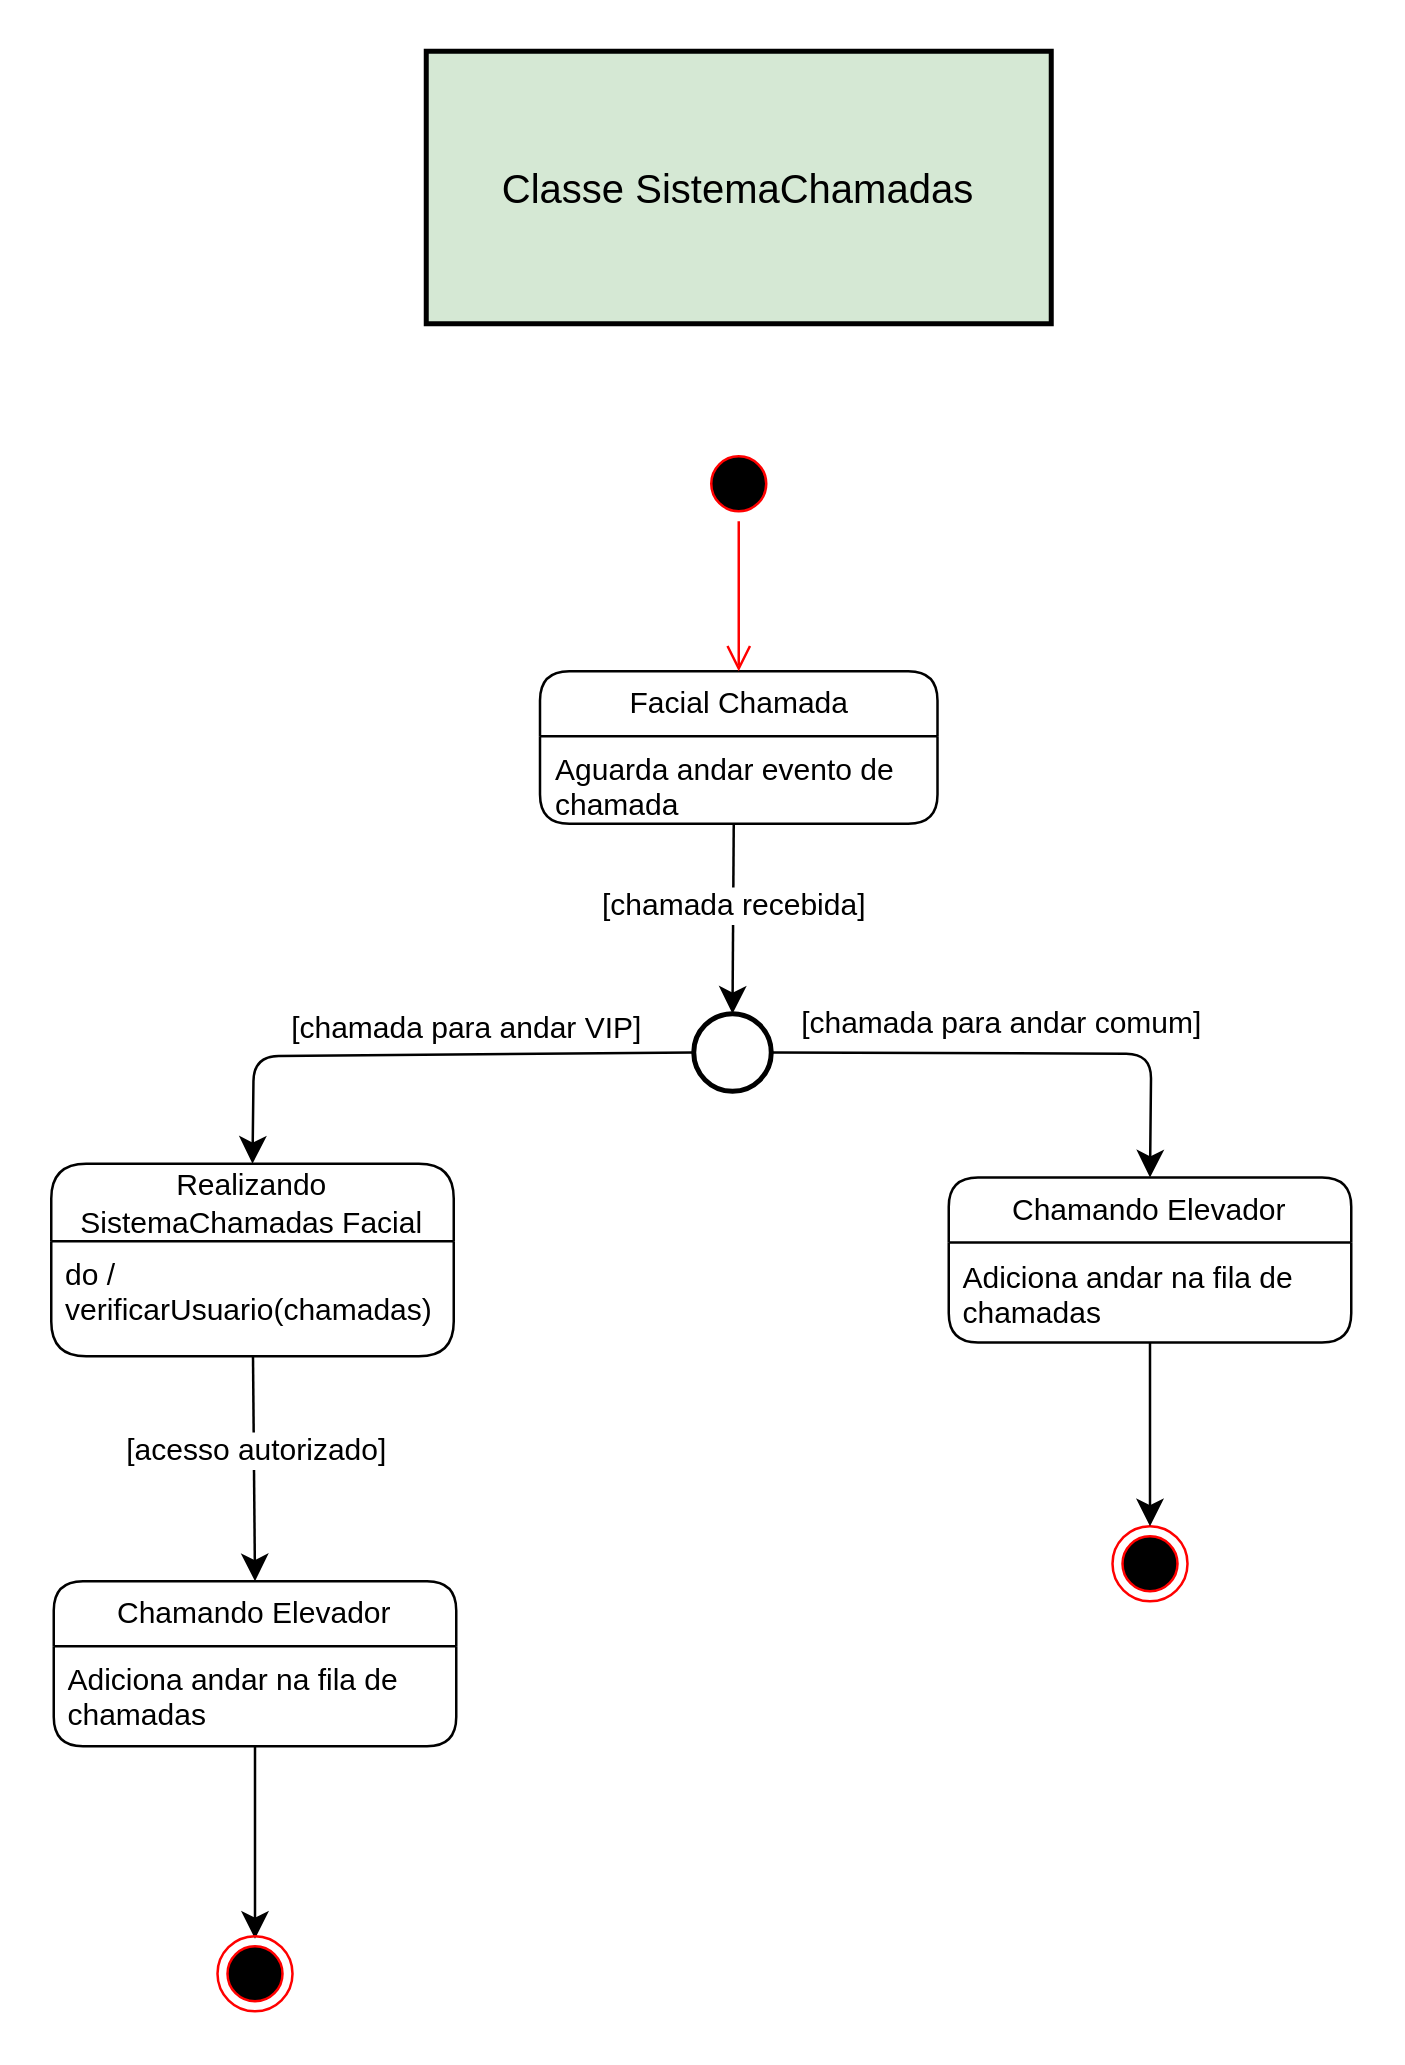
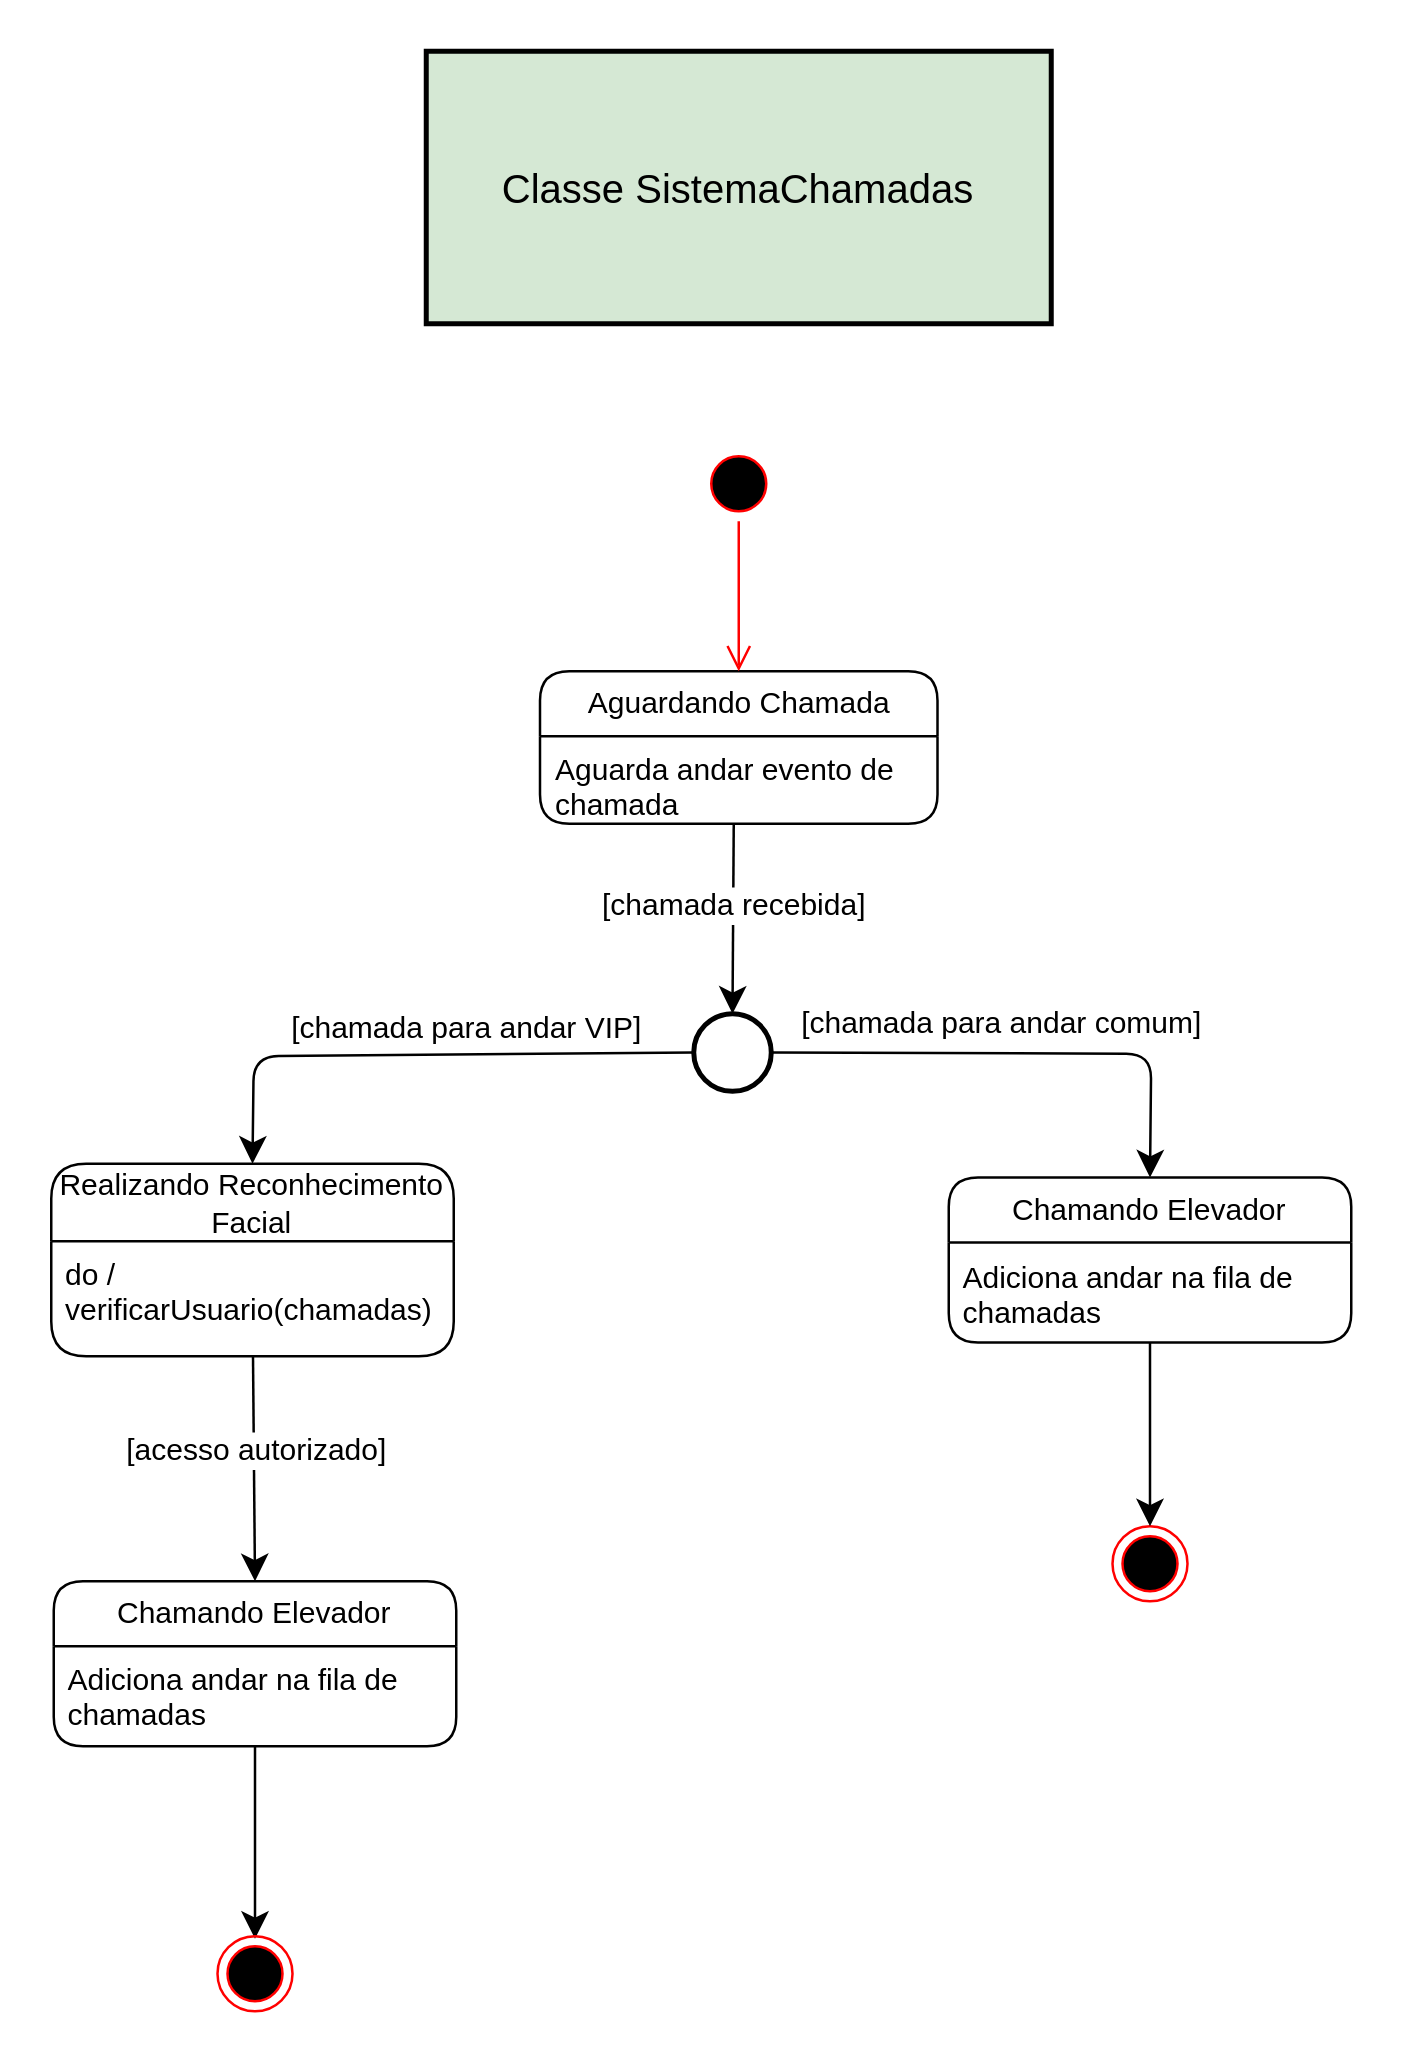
- <mxCell id="3" value="Facial Chamada" style="swimlane;fontStyle=0;childLayout=stackLayout;horizontal=1;startSize=26;fillColor=none;horizontalStack=0;resizeParent=1;resizeParentMax=0;resizeLast=0;collapsible=1;marginBottom=0;whiteSpace=wrap;html=1;rounded=1;" parent="1" vertex="1"><mxGeometry x="215.5" y="268" width="159" height="61" as="geometry" /></mxCell>
+ <mxCell id="3" value="Aguardando Chamada" style="swimlane;fontStyle=0;childLayout=stackLayout;horizontal=1;startSize=26;fillColor=none;horizontalStack=0;resizeParent=1;resizeParentMax=0;resizeLast=0;collapsible=1;marginBottom=0;whiteSpace=wrap;html=1;rounded=1;" parent="1" vertex="1"><mxGeometry x="215.5" y="268" width="159" height="61" as="geometry" /></mxCell>
- <mxCell id="14" value="Realizando SistemaChamadas Facial" style="swimlane;fontStyle=0;childLayout=stackLayout;horizontal=1;startSize=31;fillColor=none;horizontalStack=0;resizeParent=1;resizeParentMax=0;resizeLast=0;collapsible=1;marginBottom=0;whiteSpace=wrap;html=1;rounded=1;" vertex="1" parent="1"><mxGeometry x="20" y="465" width="161" height="77" as="geometry" /></mxCell>
+ <mxCell id="14" value="Realizando Reconhecimento Facial" style="swimlane;fontStyle=0;childLayout=stackLayout;horizontal=1;startSize=31;fillColor=none;horizontalStack=0;resizeParent=1;resizeParentMax=0;resizeLast=0;collapsible=1;marginBottom=0;whiteSpace=wrap;html=1;rounded=1;" vertex="1" parent="1"><mxGeometry x="20" y="465" width="161" height="77" as="geometry" /></mxCell>
